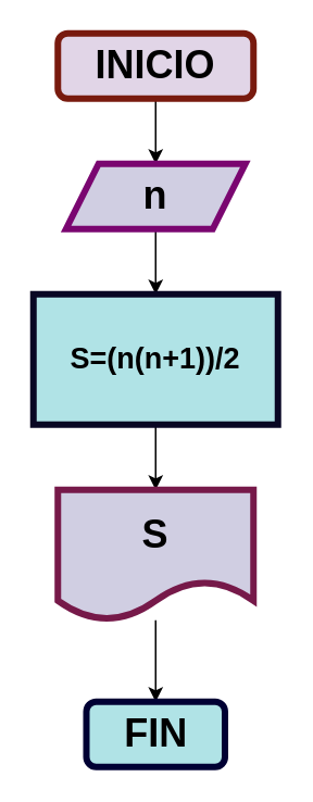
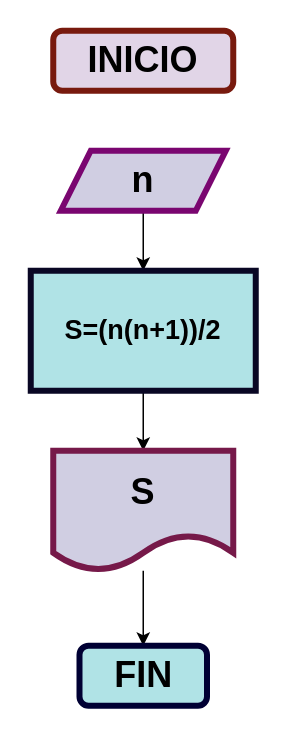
- <mxCell id="2" style="edgeStyle=none;html=1;entryX=0.5;entryY=0;entryDx=0;entryDy=0;" edge="1" parent="1" source="3" target="5"><mxGeometry relative="1" as="geometry" /></mxCell>
